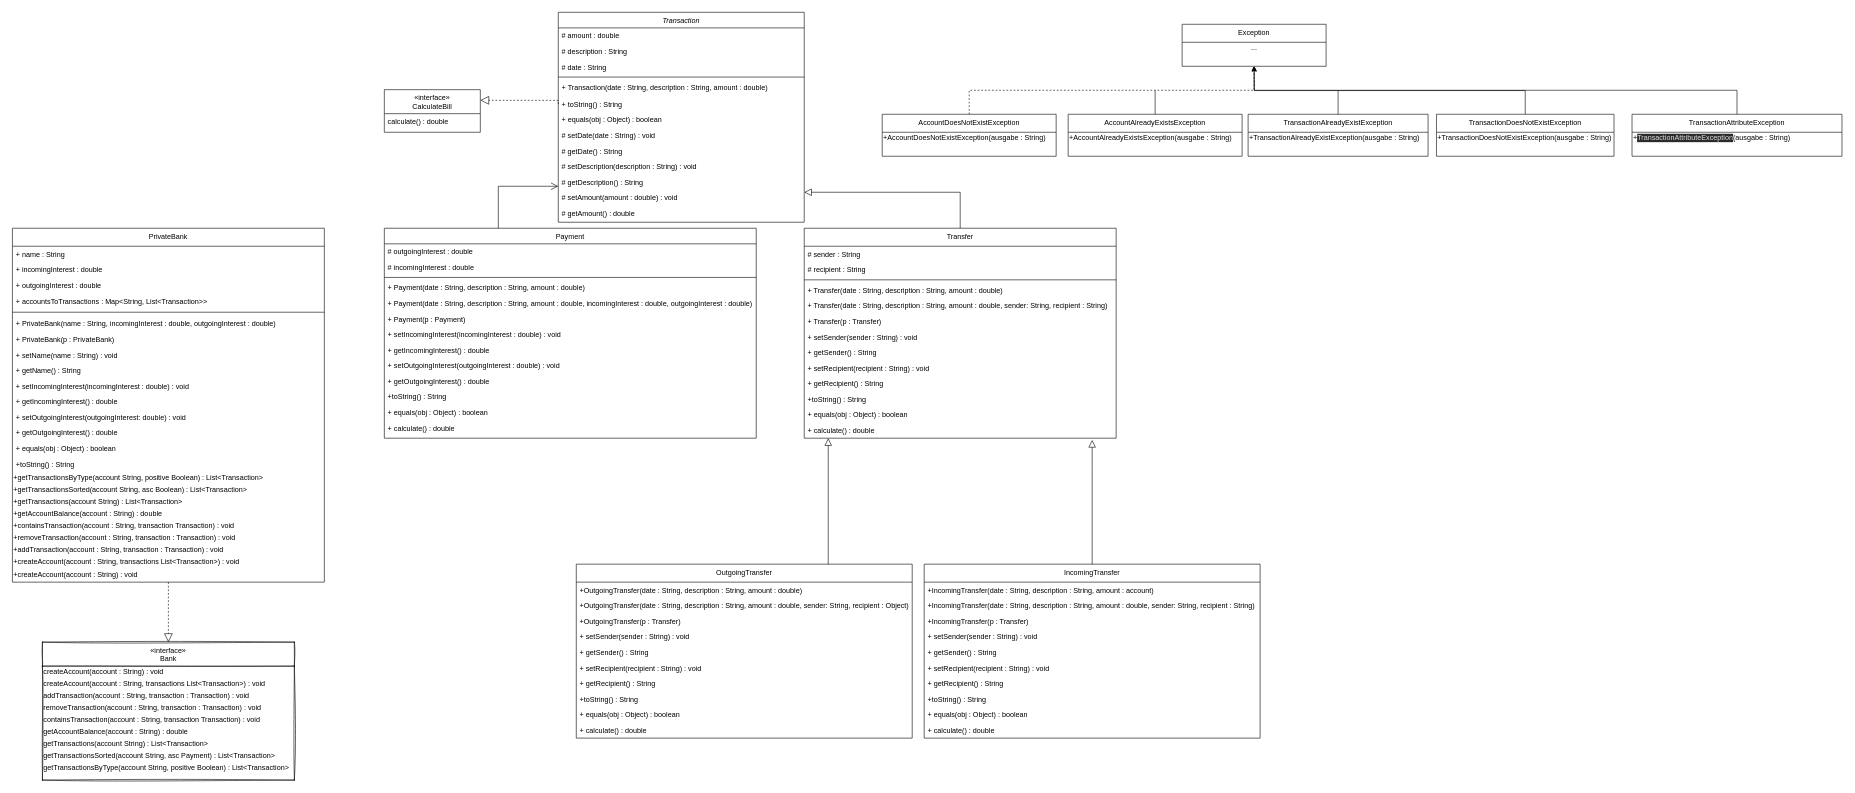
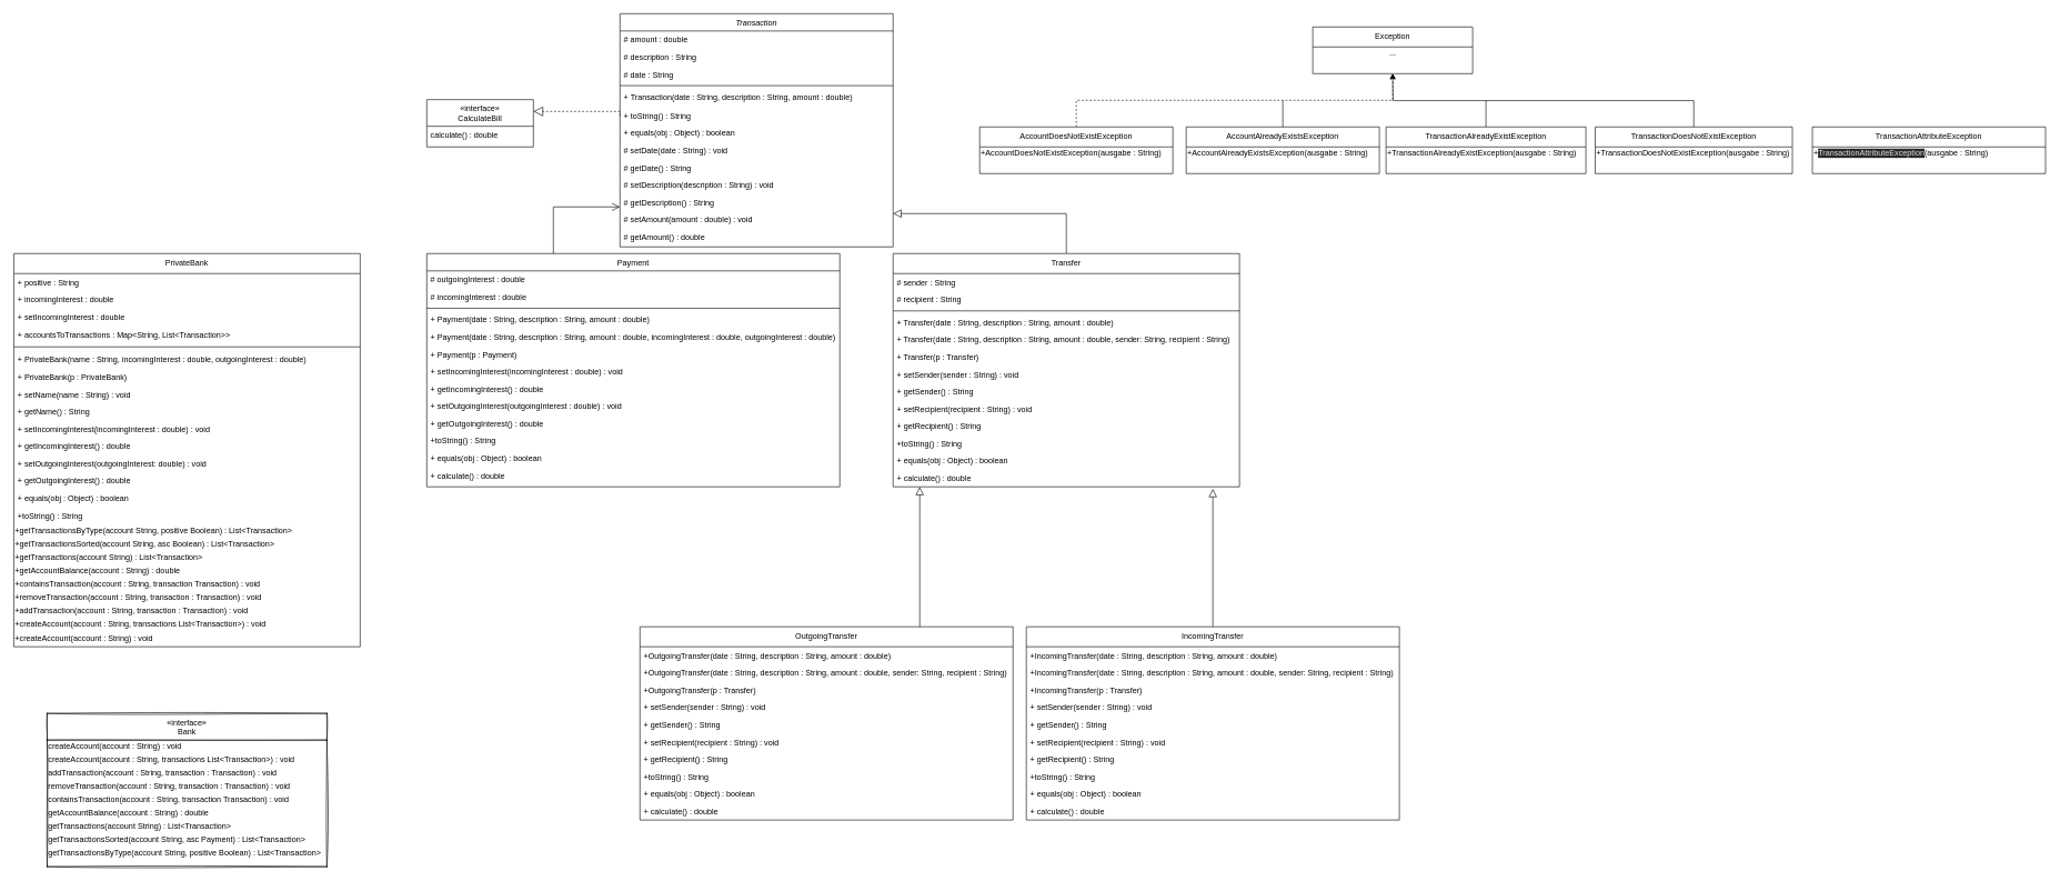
- <mxCell id="123" style="edgeStyle=orthogonalEdgeStyle;rounded=0;orthogonalLoop=1;jettySize=auto;html=1;exitX=0.5;exitY=0;exitDx=0;exitDy=0;entryX=0.5;entryY=1;entryDx=0;entryDy=0;" edge="1" parent="1" source="124" target="48"><mxGeometry relative="1" as="geometry" /></mxCell>
- <mxCell id="73" value="+ name : String" style="text;align=left;verticalAlign=top;spacingLeft=4;spacingRight=4;overflow=hidden;rotatable=0;points=[[0,0.5],[1,0.5]];portConstraint=eastwest;rounded=0;shadow=0;html=0;" parent="72" vertex="1"><mxGeometry y="30" width="520" height="26" as="geometry" /></mxCell>
+ <mxCell id="73" value="+ positive : String" style="text;align=left;verticalAlign=top;spacingLeft=4;spacingRight=4;overflow=hidden;rotatable=0;points=[[0,0.5],[1,0.5]];portConstraint=eastwest;rounded=0;shadow=0;html=0;" parent="72" vertex="1"><mxGeometry y="30" width="520" height="26" as="geometry" /></mxCell>
- <mxCell id="75" value="+ outgoingInterest : double" style="text;align=left;verticalAlign=top;spacingLeft=4;spacingRight=4;overflow=hidden;rotatable=0;points=[[0,0.5],[1,0.5]];portConstraint=eastwest;fontStyle=0" parent="72" vertex="1"><mxGeometry y="82" width="520" height="26" as="geometry" /></mxCell>
+ <mxCell id="75" value="+ setIncomingInterest : double" style="text;align=left;verticalAlign=top;spacingLeft=4;spacingRight=4;overflow=hidden;rotatable=0;points=[[0,0.5],[1,0.5]];portConstraint=eastwest;fontStyle=0" parent="72" vertex="1"><mxGeometry y="82" width="520" height="26" as="geometry" /></mxCell>
- <mxCell id="51" value="+IncomingTransfer(date : String, description : String, amount : account)" style="text;align=left;verticalAlign=top;spacingLeft=4;spacingRight=4;overflow=hidden;rotatable=0;points=[[0,0.5],[1,0.5]];portConstraint=eastwest;fontStyle=0" parent="50" vertex="1"><mxGeometry y="30" width="560" height="26" as="geometry" /></mxCell>
+ <mxCell id="51" value="+IncomingTransfer(date : String, description : String, amount : double)" style="text;align=left;verticalAlign=top;spacingLeft=4;spacingRight=4;overflow=hidden;rotatable=0;points=[[0,0.5],[1,0.5]];portConstraint=eastwest;fontStyle=0" parent="50" vertex="1"><mxGeometry y="30" width="560" height="26" as="geometry" /></mxCell>
- <mxCell id="63" value="+OutgoingTransfer(date : String, description : String, amount : double, sender: String, recipient : Object)" style="text;align=left;verticalAlign=top;spacingLeft=4;spacingRight=4;overflow=hidden;rotatable=0;points=[[0,0.5],[1,0.5]];portConstraint=eastwest;" parent="61" vertex="1"><mxGeometry y="56" width="560" height="26" as="geometry" /></mxCell>
+ <mxCell id="63" value="+OutgoingTransfer(date : String, description : String, amount : double, sender: String, recipient : String)" style="text;align=left;verticalAlign=top;spacingLeft=4;spacingRight=4;overflow=hidden;rotatable=0;points=[[0,0.5],[1,0.5]];portConstraint=eastwest;" parent="61" vertex="1"><mxGeometry y="56" width="560" height="26" as="geometry" /></mxCell>
- <mxCell id="121" value="" style="endArrow=block;dashed=1;endFill=0;endSize=12;html=1;rounded=0;edgeStyle=orthogonalEdgeStyle;exitX=0.5;exitY=1;exitDx=0;exitDy=0;entryX=0.5;entryY=0;entryDx=0;entryDy=0;" parent="1" source="96" target="97" edge="1"><mxGeometry width="160" relative="1" as="geometry"><mxPoint x="360" y="1080" as="sourcePoint" /><mxPoint x="360" y="980" as="targetPoint" /><Array as="points"><mxPoint x="280" y="1020" /><mxPoint x="280" y="1020" /></Array></mxGeometry></mxCell>
